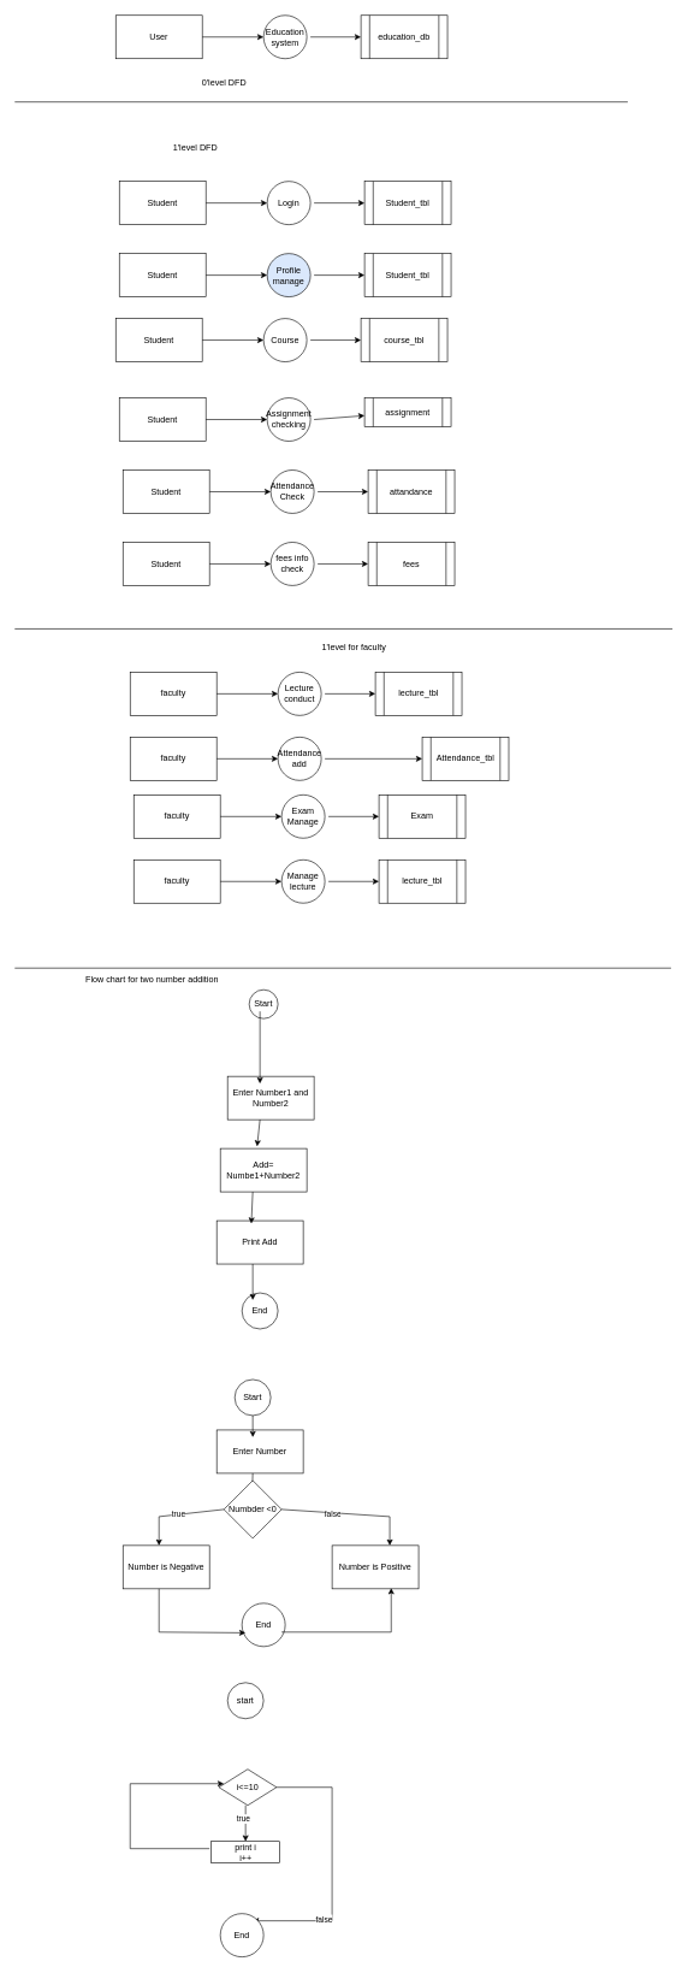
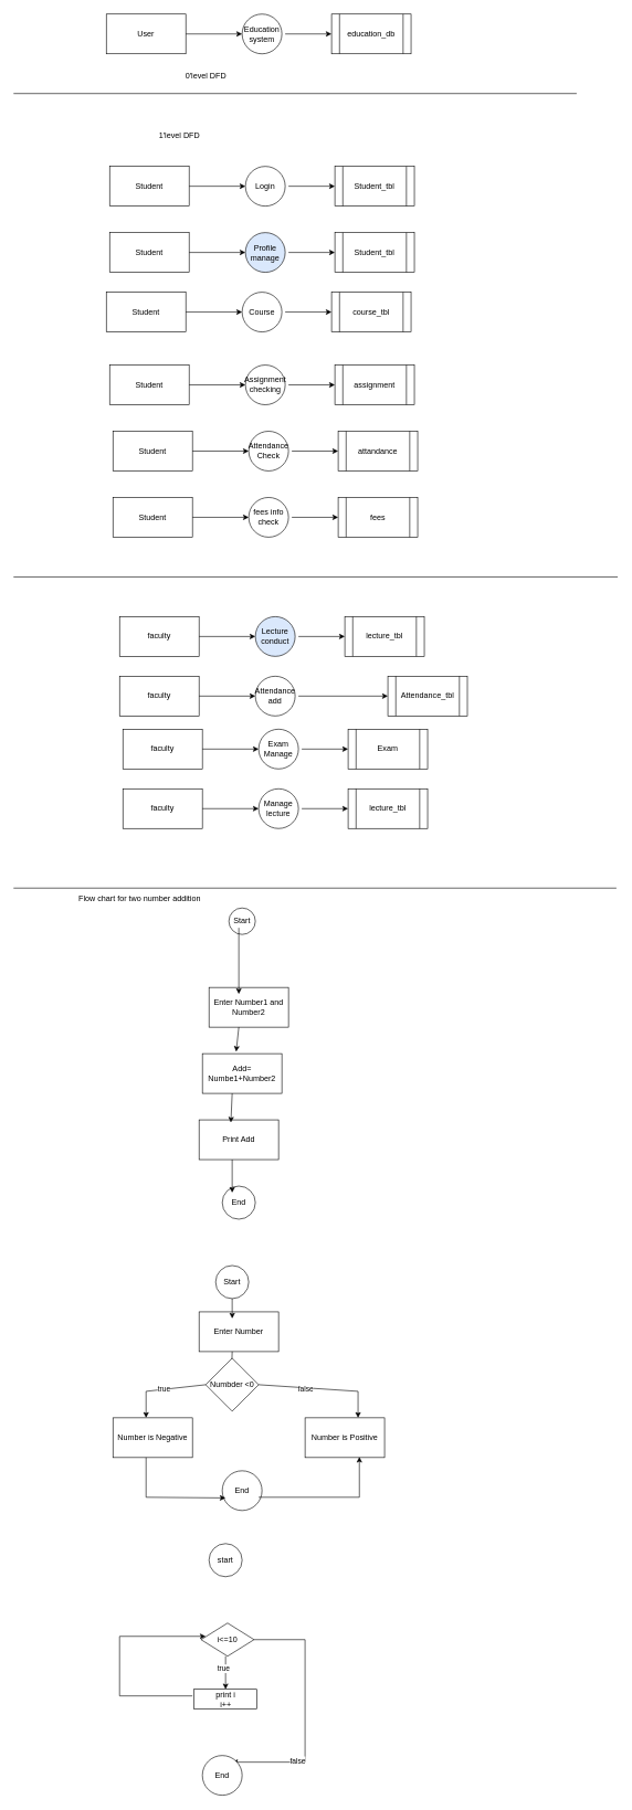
- <mxCell id="27" value="assignment" style="shape=process;whiteSpace=wrap;html=1;backgroundOutline=1;" vertex="1" parent="1"><mxGeometry x="505" y="550" width="120" height="40" as="geometry" /></mxCell>
+ <mxCell id="27" value="assignment" style="shape=process;whiteSpace=wrap;html=1;backgroundOutline=1;" vertex="1" parent="1"><mxGeometry x="505" y="550" width="120" height="60" as="geometry" /></mxCell>
- <mxCell id="41" value="1'level for faculty&lt;div&gt;&lt;br&gt;&lt;/div&gt;" style="text;html=1;align=center;verticalAlign=middle;resizable=0;points=[];autosize=1;strokeColor=none;fillColor=none;" vertex="1" parent="1"><mxGeometry x="435" y="883" width="110" height="40" as="geometry" /></mxCell>
- <mxCell id="43" value="Lecture conduct" style="ellipse;whiteSpace=wrap;html=1;aspect=fixed;" vertex="1" parent="1"><mxGeometry x="385" y="930" width="60" height="60" as="geometry" /></mxCell>
+ <mxCell id="43" value="Lecture conduct" style="ellipse;whiteSpace=wrap;html=1;aspect=fixed;fillColor=#dae8fc;" vertex="1" parent="1"><mxGeometry x="385" y="930" width="60" height="60" as="geometry" /></mxCell>
